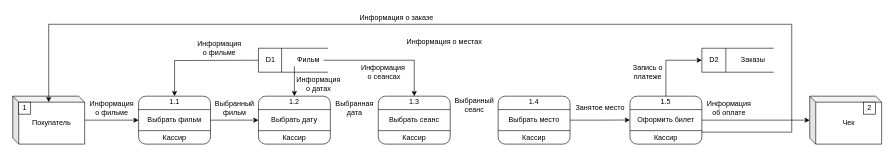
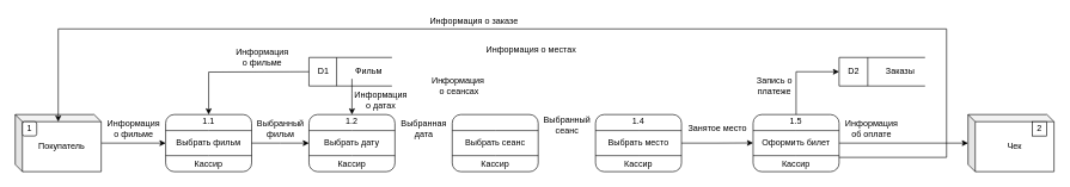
- <mxCell id="55" style="edgeStyle=orthogonalEdgeStyle;rounded=0;orthogonalLoop=1;jettySize=auto;html=1;entryX=0.5;entryY=0;entryDx=0;entryDy=0;" parent="1" source="41" target="16" edge="1"><mxGeometry relative="1" as="geometry" /></mxCell>
- <mxCell id="16" value="1.3" style="text;html=1;strokeColor=none;fillColor=none;align=center;verticalAlign=middle;whiteSpace=wrap;rounded=0;" parent="13" vertex="1"><mxGeometry x="40" width="40" height="20" as="geometry" /></mxCell>
- <mxCell id="66" value="1" style="whiteSpace=wrap;html=1;aspect=fixed;" parent="64" vertex="1"><mxGeometry x="10" y="10" width="20" height="20" as="geometry" /></mxCell>
+ <mxCell id="66" value="1" style="whiteSpace=wrap;html=1;aspect=fixed;rounded=1;" parent="64" vertex="1"><mxGeometry x="10" y="10" width="20" height="20" as="geometry" /></mxCell>
